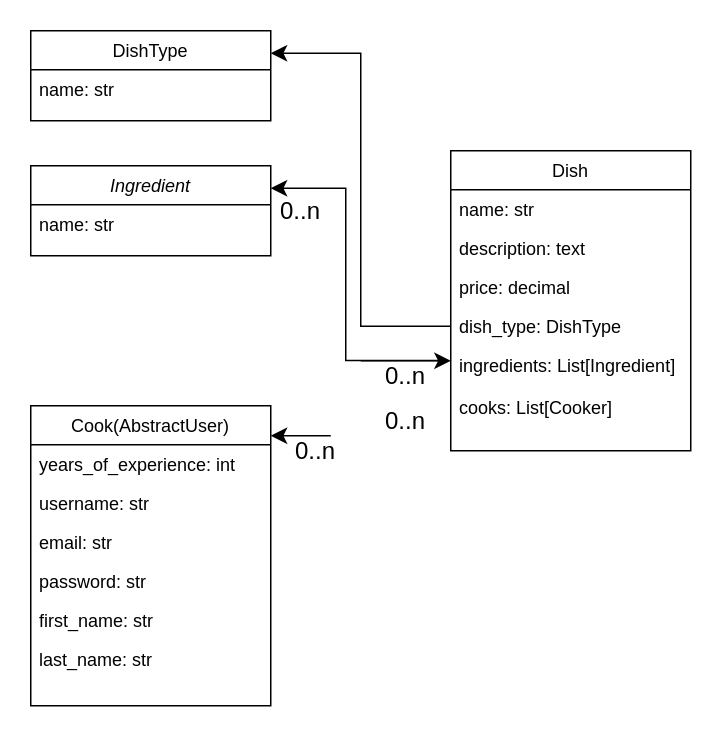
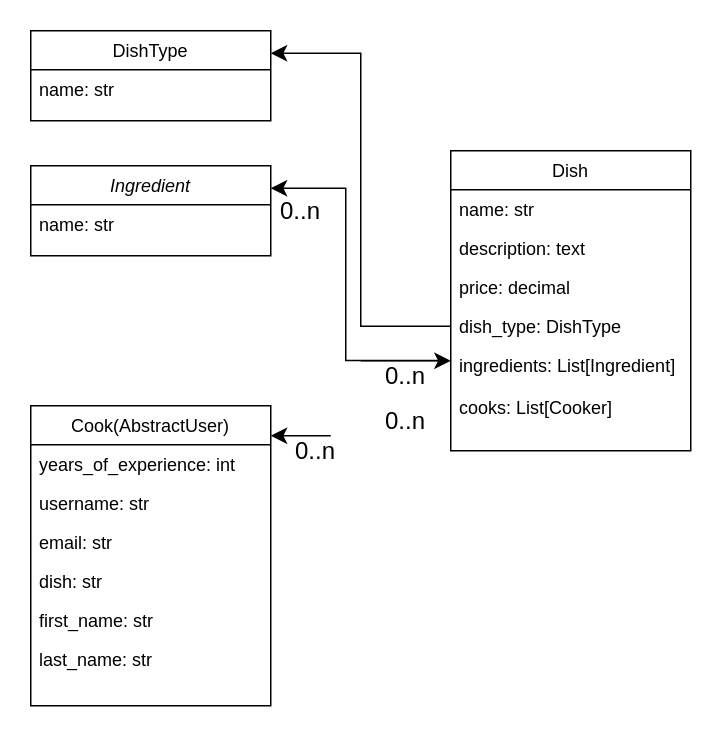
- <mxCell id="8" value="password: str&#10;&#10;firs_name: str&#10;&#10;last_name: str" style="text;align=left;verticalAlign=top;spacingLeft=4;spacingRight=4;overflow=hidden;rotatable=0;points=[[0,0.5],[1,0.5]];portConstraint=eastwest;" parent="4" vertex="1"><mxGeometry y="104" width="160" height="26" as="geometry" /></mxCell>
+ <mxCell id="8" value="dish: str&#10;&#10;firs_name: str&#10;&#10;last_name: str" style="text;align=left;verticalAlign=top;spacingLeft=4;spacingRight=4;overflow=hidden;rotatable=0;points=[[0,0.5],[1,0.5]];portConstraint=eastwest;" parent="4" vertex="1"><mxGeometry y="104" width="160" height="26" as="geometry" /></mxCell>
